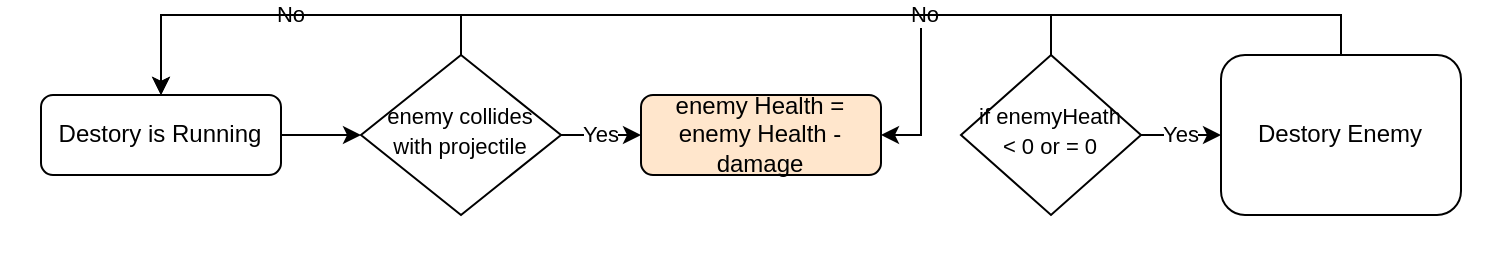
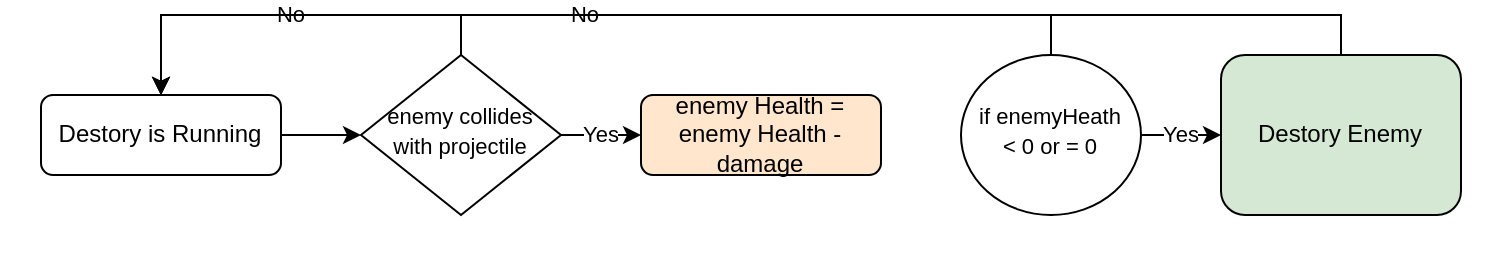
- <mxCell id="8" value="No" style="edgeStyle=orthogonalEdgeStyle;rounded=0;orthogonalLoop=1;jettySize=auto;html=1;exitX=0.5;exitY=0;exitDx=0;exitDy=0;" edge="1" parent="1" source="10" target="7"><mxGeometry relative="1" as="geometry" /></mxCell>
+ <mxCell id="8" value="No" style="edgeStyle=orthogonalEdgeStyle;rounded=0;orthogonalLoop=1;jettySize=auto;html=1;exitX=0.5;exitY=0;exitDx=0;exitDy=0;entryX=0.5;entryY=0;entryDx=0;entryDy=0;" edge="1" parent="1" source="10" target="6"><mxGeometry relative="1" as="geometry" /></mxCell>
- <mxCell id="10" value="&lt;font style=&quot;font-size: 11px&quot;&gt;if enemyHeath &amp;lt; 0 or = 0&lt;/font&gt;" style="rhombus;whiteSpace=wrap;html=1;shadow=0;fontFamily=Helvetica;fontSize=12;align=center;strokeWidth=1;spacing=6;spacingTop=-4;" vertex="1" parent="1"><mxGeometry x="480" y="20" width="90" height="80" as="geometry" /></mxCell>
+ <mxCell id="10" value="&lt;font style=&quot;font-size: 11px&quot;&gt;if enemyHeath &amp;lt; 0 or = 0&lt;/font&gt;" style="ellipse;whiteSpace=wrap;html=1;shadow=0;fontFamily=Helvetica;fontSize=12;align=center;strokeWidth=1;spacing=6;spacingTop=-4;" vertex="1" parent="1"><mxGeometry x="480" y="20" width="90" height="80" as="geometry" /></mxCell>
- <mxCell id="12" value="Destory Enemy" style="rounded=1;whiteSpace=wrap;html=1;" vertex="1" parent="1"><mxGeometry x="610" y="20" width="120" height="80" as="geometry" /></mxCell>
+ <mxCell id="12" value="Destory Enemy" style="rounded=1;whiteSpace=wrap;html=1;fillColor=#d5e8d4;" vertex="1" parent="1"><mxGeometry x="610" y="20" width="120" height="80" as="geometry" /></mxCell>
